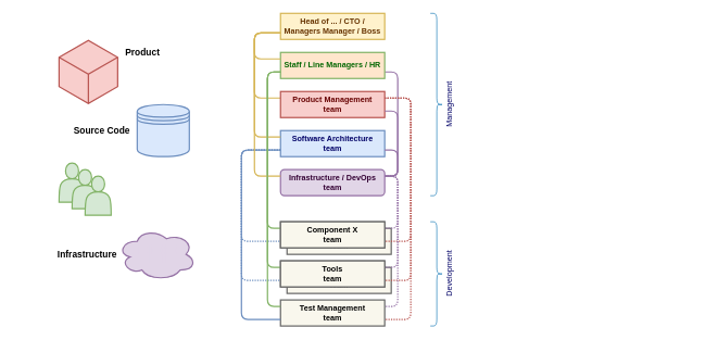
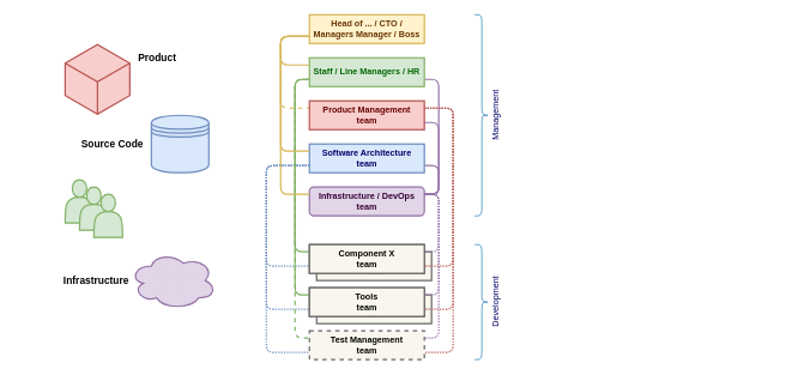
- <mxCell id="28" value="Staff / Line Managers / HR" style="rounded=0;whiteSpace=wrap;html=1;fillColor=#ffe6cc;strokeColor=#82b366;strokeWidth=2;fontColor=#006600;fontStyle=1;" parent="1" vertex="1"><mxGeometry x="430" y="80" width="160" height="40" as="geometry" /></mxCell>
+ <mxCell id="28" value="Staff / Line Managers / HR" style="rounded=0;whiteSpace=wrap;html=1;fillColor=#d5e8d4;strokeColor=#82b366;strokeWidth=2;fontColor=#006600;fontStyle=1" parent="1" vertex="1"><mxGeometry x="430" y="80" width="160" height="40" as="geometry" /></mxCell>
- <mxCell id="4" value="" style="edgeStyle=elbowEdgeStyle;elbow=vertical;startArrow=none;endArrow=none;rounded=1;strokeColor=#d6b656;exitX=0;exitY=0.75;exitDx=0;exitDy=0;entryX=0;entryY=0.25;entryDx=0;entryDy=0;strokeWidth=2;fillColor=#fff2cc;" parent="1" source="10" target="11" edge="1"><mxGeometry relative="1" as="geometry"><Array as="points"><mxPoint x="390" y="130" /><mxPoint x="150" y="130" /><mxPoint x="170" y="120" /></Array></mxGeometry></mxCell>
+ <mxCell id="4" value="" style="edgeStyle=elbowEdgeStyle;elbow=vertical;startArrow=none;endArrow=none;rounded=1;strokeColor=#d6b656;exitX=0;exitY=0.75;exitDx=0;exitDy=0;entryX=0;entryY=0.25;entryDx=0;entryDy=0;strokeWidth=2;fillColor=#fff2cc;dashed=1;" parent="1" source="10" target="11" edge="1"><mxGeometry relative="1" as="geometry"><Array as="points"><mxPoint x="390" y="130" /><mxPoint x="150" y="130" /><mxPoint x="170" y="120" /></Array></mxGeometry></mxCell>
- <mxCell id="37" value="" style="edgeStyle=elbowEdgeStyle;elbow=vertical;startArrow=none;endArrow=none;rounded=1;strokeColor=#82b366;exitX=0;exitY=0.75;exitDx=0;exitDy=0;entryX=0;entryY=0.25;entryDx=0;entryDy=0;strokeWidth=2;fillColor=#d5e8d4;" parent="1" source="28" target="15" edge="1"><mxGeometry relative="1" as="geometry"><Array as="points"><mxPoint x="410" y="310" /><mxPoint x="400" y="240" /><mxPoint x="340" y="270" /><mxPoint x="300" y="270" /><mxPoint x="260" y="170" /><mxPoint x="20" y="170" /><mxPoint x="40" y="160" /></Array><mxPoint x="420" y="110" as="sourcePoint" /><mxPoint x="420" y="410" as="targetPoint" /></mxGeometry></mxCell>
+ <mxCell id="37" value="" style="edgeStyle=elbowEdgeStyle;elbow=vertical;startArrow=none;endArrow=none;rounded=1;strokeColor=#82b366;exitX=0;exitY=0.75;exitDx=0;exitDy=0;entryX=0;entryY=0.25;entryDx=0;entryDy=0;strokeWidth=2;fillColor=#d5e8d4;dashed=1;" parent="1" source="28" target="15" edge="1"><mxGeometry relative="1" as="geometry"><Array as="points"><mxPoint x="410" y="310" /><mxPoint x="400" y="240" /><mxPoint x="340" y="270" /><mxPoint x="300" y="270" /><mxPoint x="260" y="170" /><mxPoint x="20" y="170" /><mxPoint x="40" y="160" /></Array><mxPoint x="420" y="110" as="sourcePoint" /><mxPoint x="420" y="410" as="targetPoint" /></mxGeometry></mxCell>
- <mxCell id="15" value="Test Management&lt;br&gt;team" style="rounded=0;whiteSpace=wrap;html=1;fillColor=#f9f7ed;strokeColor=#666666;strokeWidth=2;fontStyle=1" parent="1" vertex="1"><mxGeometry x="430" y="460" width="160" height="40" as="geometry" /></mxCell>
+ <mxCell id="15" value="Test Management&lt;br&gt;team" style="rounded=0;whiteSpace=wrap;html=1;fillColor=#f9f7ed;strokeColor=#666666;strokeWidth=2;fontStyle=1;dashed=1;" parent="1" vertex="1"><mxGeometry x="430" y="460" width="160" height="40" as="geometry" /></mxCell>
- <mxCell id="16" value="" style="edgeStyle=elbowEdgeStyle;elbow=vertical;startArrow=none;endArrow=none;rounded=1;entryX=0;entryY=0.75;entryDx=0;entryDy=0;strokeColor=#6c8ebf;exitX=0;exitY=0.75;exitDx=0;exitDy=0;strokeWidth=2;fillColor=#dae8fc;dashed=0;dashPattern=1 1;" parent="1" source="12" target="15" edge="1"><mxGeometry relative="1" as="geometry"><mxPoint x="430" y="230" as="sourcePoint" /><mxPoint x="440" y="370" as="targetPoint" /><Array as="points"><mxPoint x="370" y="340" /><mxPoint x="390" y="330" /><mxPoint x="400" y="340" /><mxPoint x="410" y="260" /><mxPoint x="170" y="290" /><mxPoint x="190" y="290" /><mxPoint x="200" y="340" /><mxPoint x="180" y="270" /></Array></mxGeometry></mxCell>
+ <mxCell id="16" value="" style="edgeStyle=elbowEdgeStyle;elbow=vertical;startArrow=none;endArrow=none;rounded=1;entryX=0;entryY=0.75;entryDx=0;entryDy=0;strokeColor=#6c8ebf;exitX=0;exitY=0.75;exitDx=0;exitDy=0;strokeWidth=2;fillColor=#dae8fc;dashed=1;dashPattern=1 1;" parent="1" source="12" target="15" edge="1"><mxGeometry relative="1" as="geometry"><mxPoint x="430" y="230" as="sourcePoint" /><mxPoint x="440" y="370" as="targetPoint" /><Array as="points"><mxPoint x="370" y="340" /><mxPoint x="390" y="330" /><mxPoint x="400" y="340" /><mxPoint x="410" y="260" /><mxPoint x="170" y="290" /><mxPoint x="190" y="290" /><mxPoint x="200" y="340" /><mxPoint x="180" y="270" /></Array></mxGeometry></mxCell>
